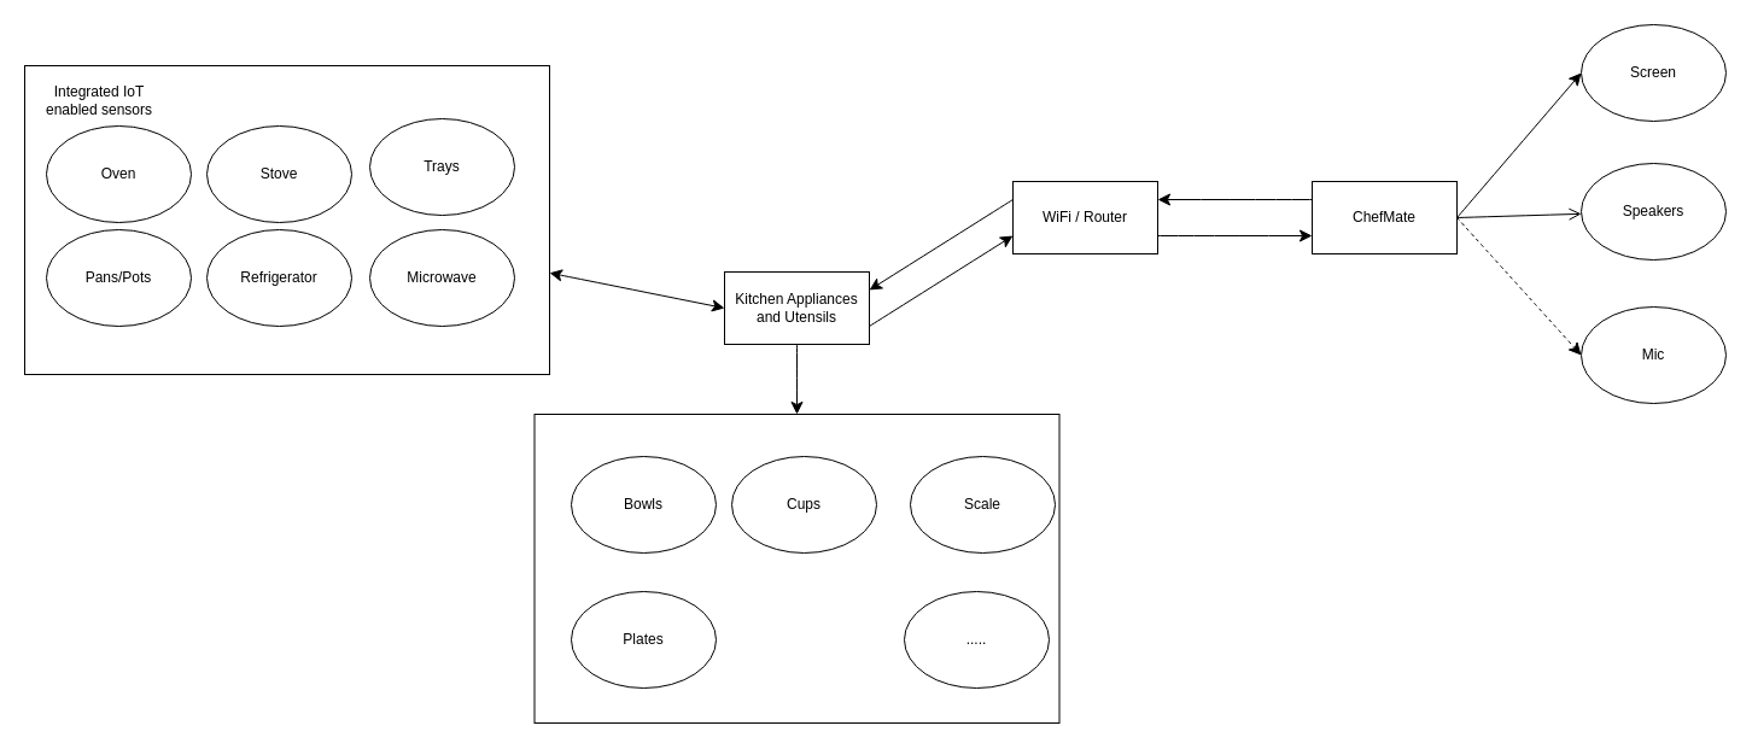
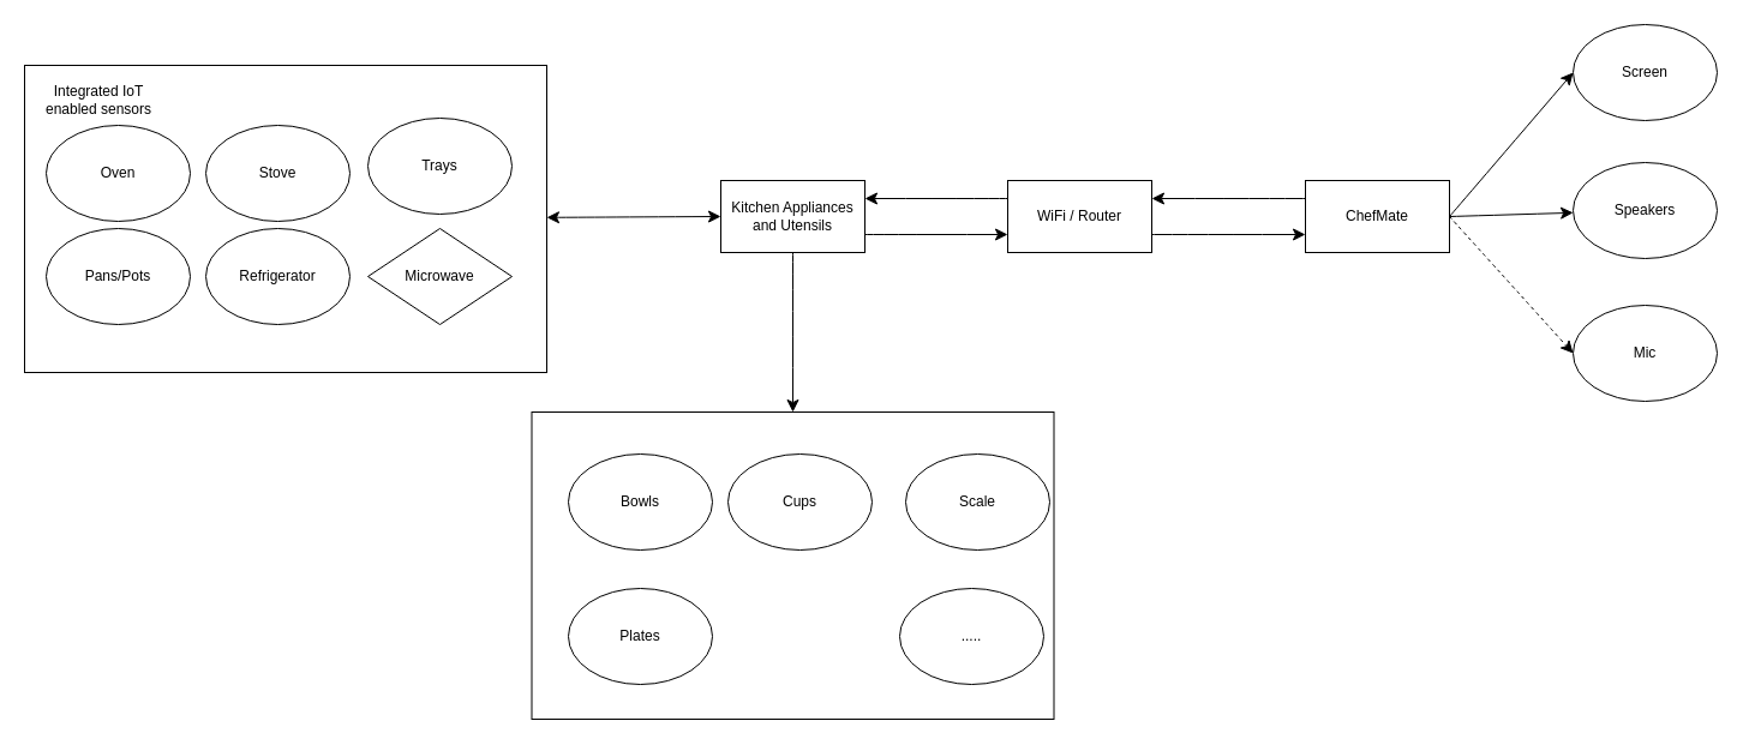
- <mxCell id="11" style="edgeStyle=none;curved=1;rounded=0;orthogonalLoop=1;jettySize=auto;html=1;exitX=1;exitY=0.5;exitDx=0;exitDy=0;fontSize=12;startSize=8;endSize=8;endArrow=open;" edge="1" parent="1" source="13" target="15"><mxGeometry relative="1" as="geometry" /></mxCell>
+ <mxCell id="11" style="edgeStyle=none;curved=1;rounded=0;orthogonalLoop=1;jettySize=auto;html=1;exitX=1;exitY=0.5;exitDx=0;exitDy=0;fontSize=12;startSize=8;endSize=8;" edge="1" parent="1" source="13" target="15"><mxGeometry relative="1" as="geometry" /></mxCell>
- <mxCell id="21" value="Microwave" style="ellipse;whiteSpace=wrap;html=1;" vertex="1" parent="1"><mxGeometry x="306" y="190" width="120" height="80" as="geometry" /></mxCell>
+ <mxCell id="21" value="Microwave" style="rhombus;whiteSpace=wrap;html=1;" vertex="1" parent="1"><mxGeometry x="306" y="190" width="120" height="80" as="geometry" /></mxCell>
- <mxCell id="8" value="Kitchen Appliances and Utensils" style="rounded=0;whiteSpace=wrap;html=1;" vertex="1" parent="1"><mxGeometry x="600" y="225" width="120" height="60" as="geometry" /></mxCell>
+ <mxCell id="8" value="Kitchen Appliances and Utensils" style="rounded=0;whiteSpace=wrap;html=1;" vertex="1" parent="1"><mxGeometry x="600" y="150" width="120" height="60" as="geometry" /></mxCell>
